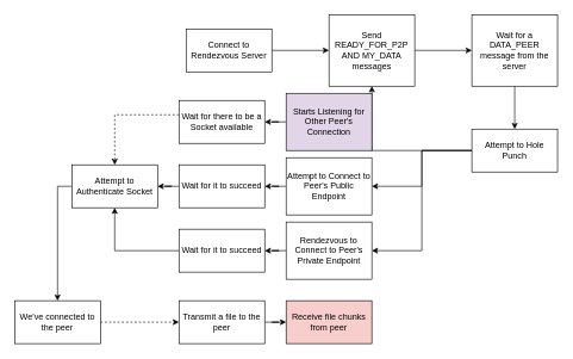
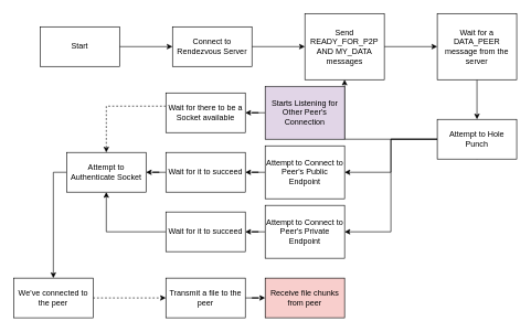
+ <mxCell id="3" value="Start" style="rounded=0;whiteSpace=wrap;html=1;" parent="1" vertex="1"><mxGeometry x="60" y="40" width="120" height="60" as="geometry" /></mxCell>
+ <mxCell id="2" value="" style="edgeStyle=orthogonalEdgeStyle;rounded=0;orthogonalLoop=1;jettySize=auto;html=1;" parent="1" source="3" target="5" edge="1"><mxGeometry relative="1" as="geometry" /></mxCell>
- <mxCell id="19" value="Rendezvous to Connect to Peer's Private Endpoint" style="whiteSpace=wrap;html=1;rounded=0;" parent="1" vertex="1"><mxGeometry x="400" y="310" width="120" height="80" as="geometry" /></mxCell>
+ <mxCell id="19" value="Attempt to Connect to Peer's Private Endpoint" style="whiteSpace=wrap;html=1;rounded=0;" parent="1" vertex="1"><mxGeometry x="400" y="310" width="120" height="80" as="geometry" /></mxCell>
